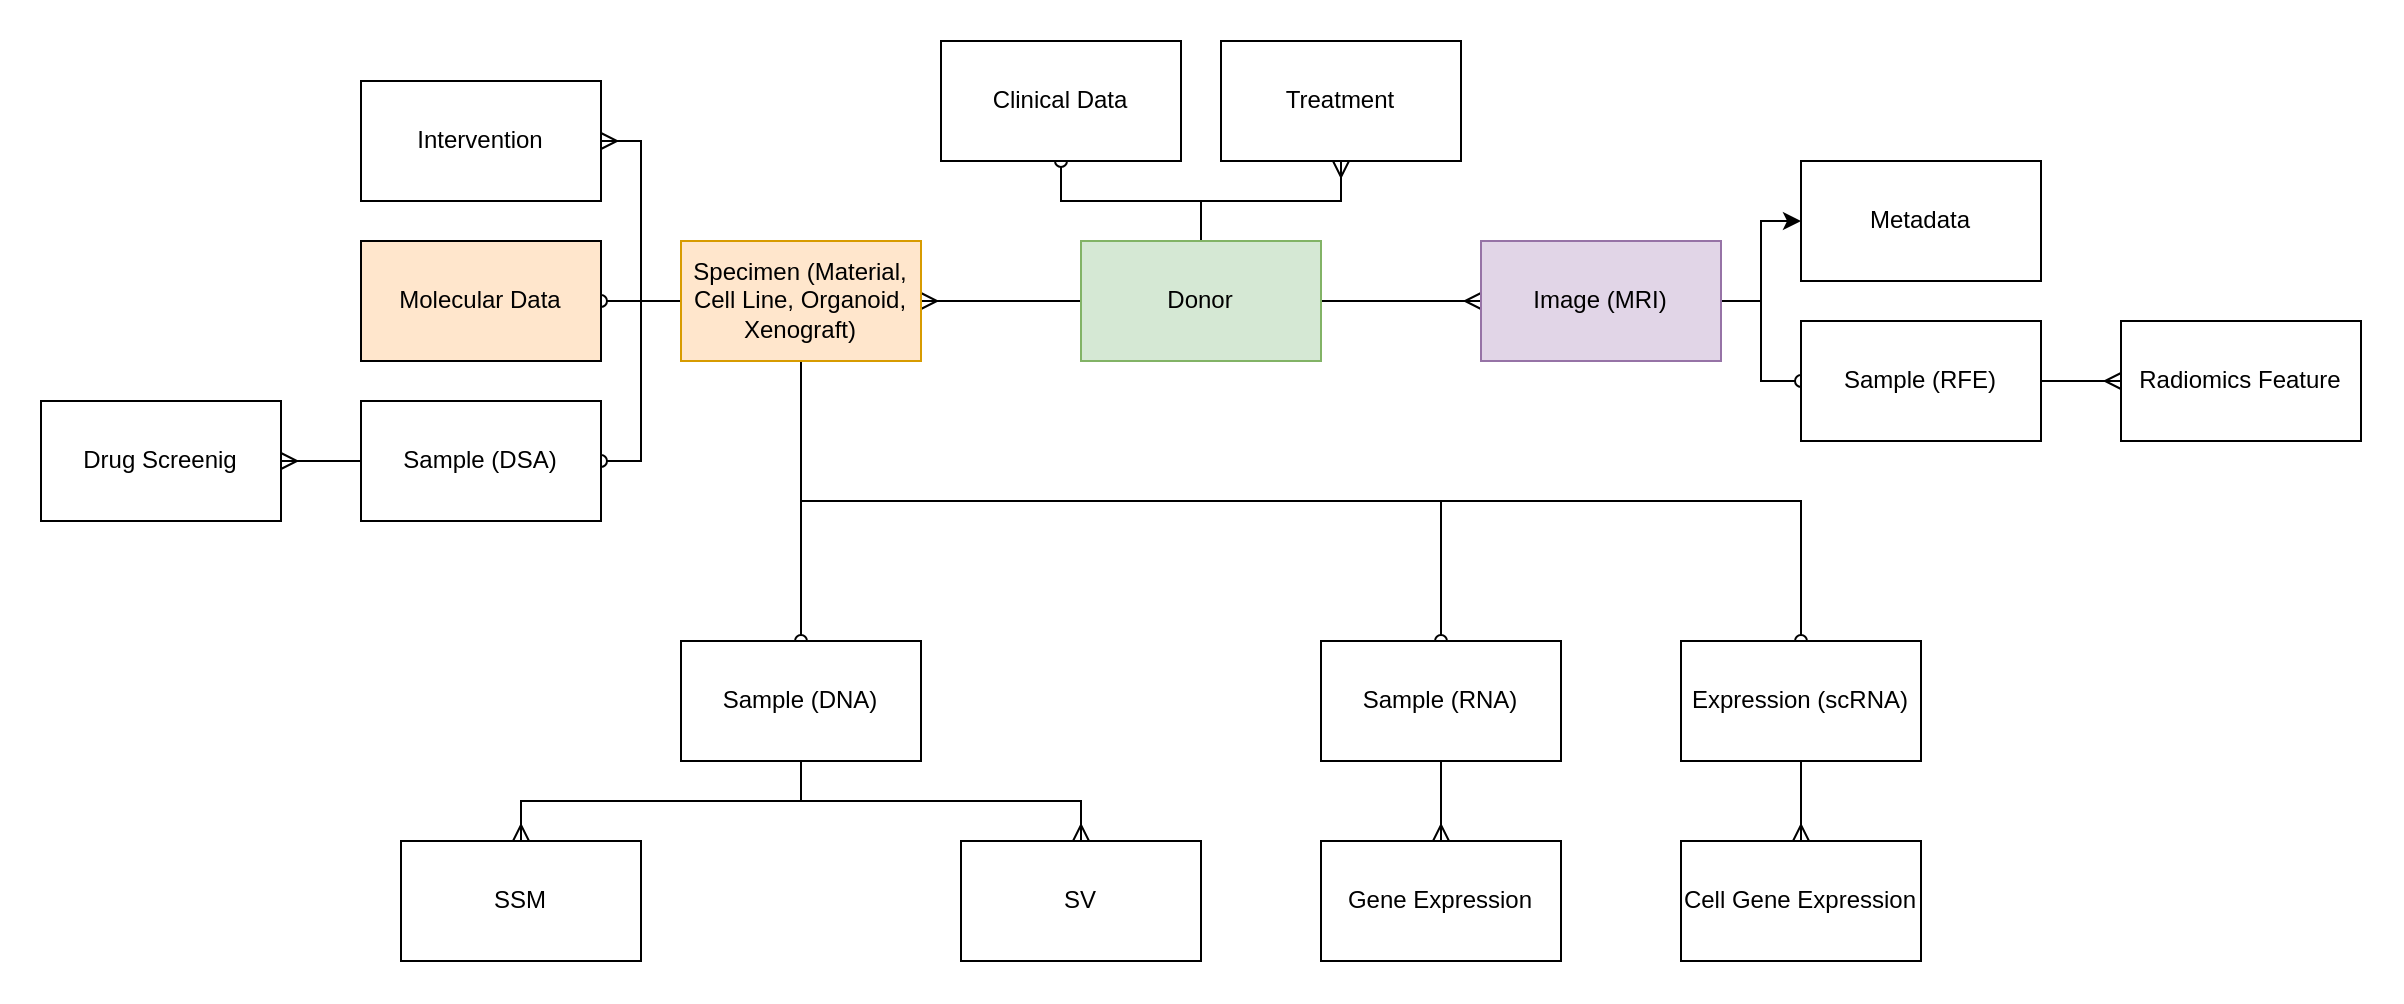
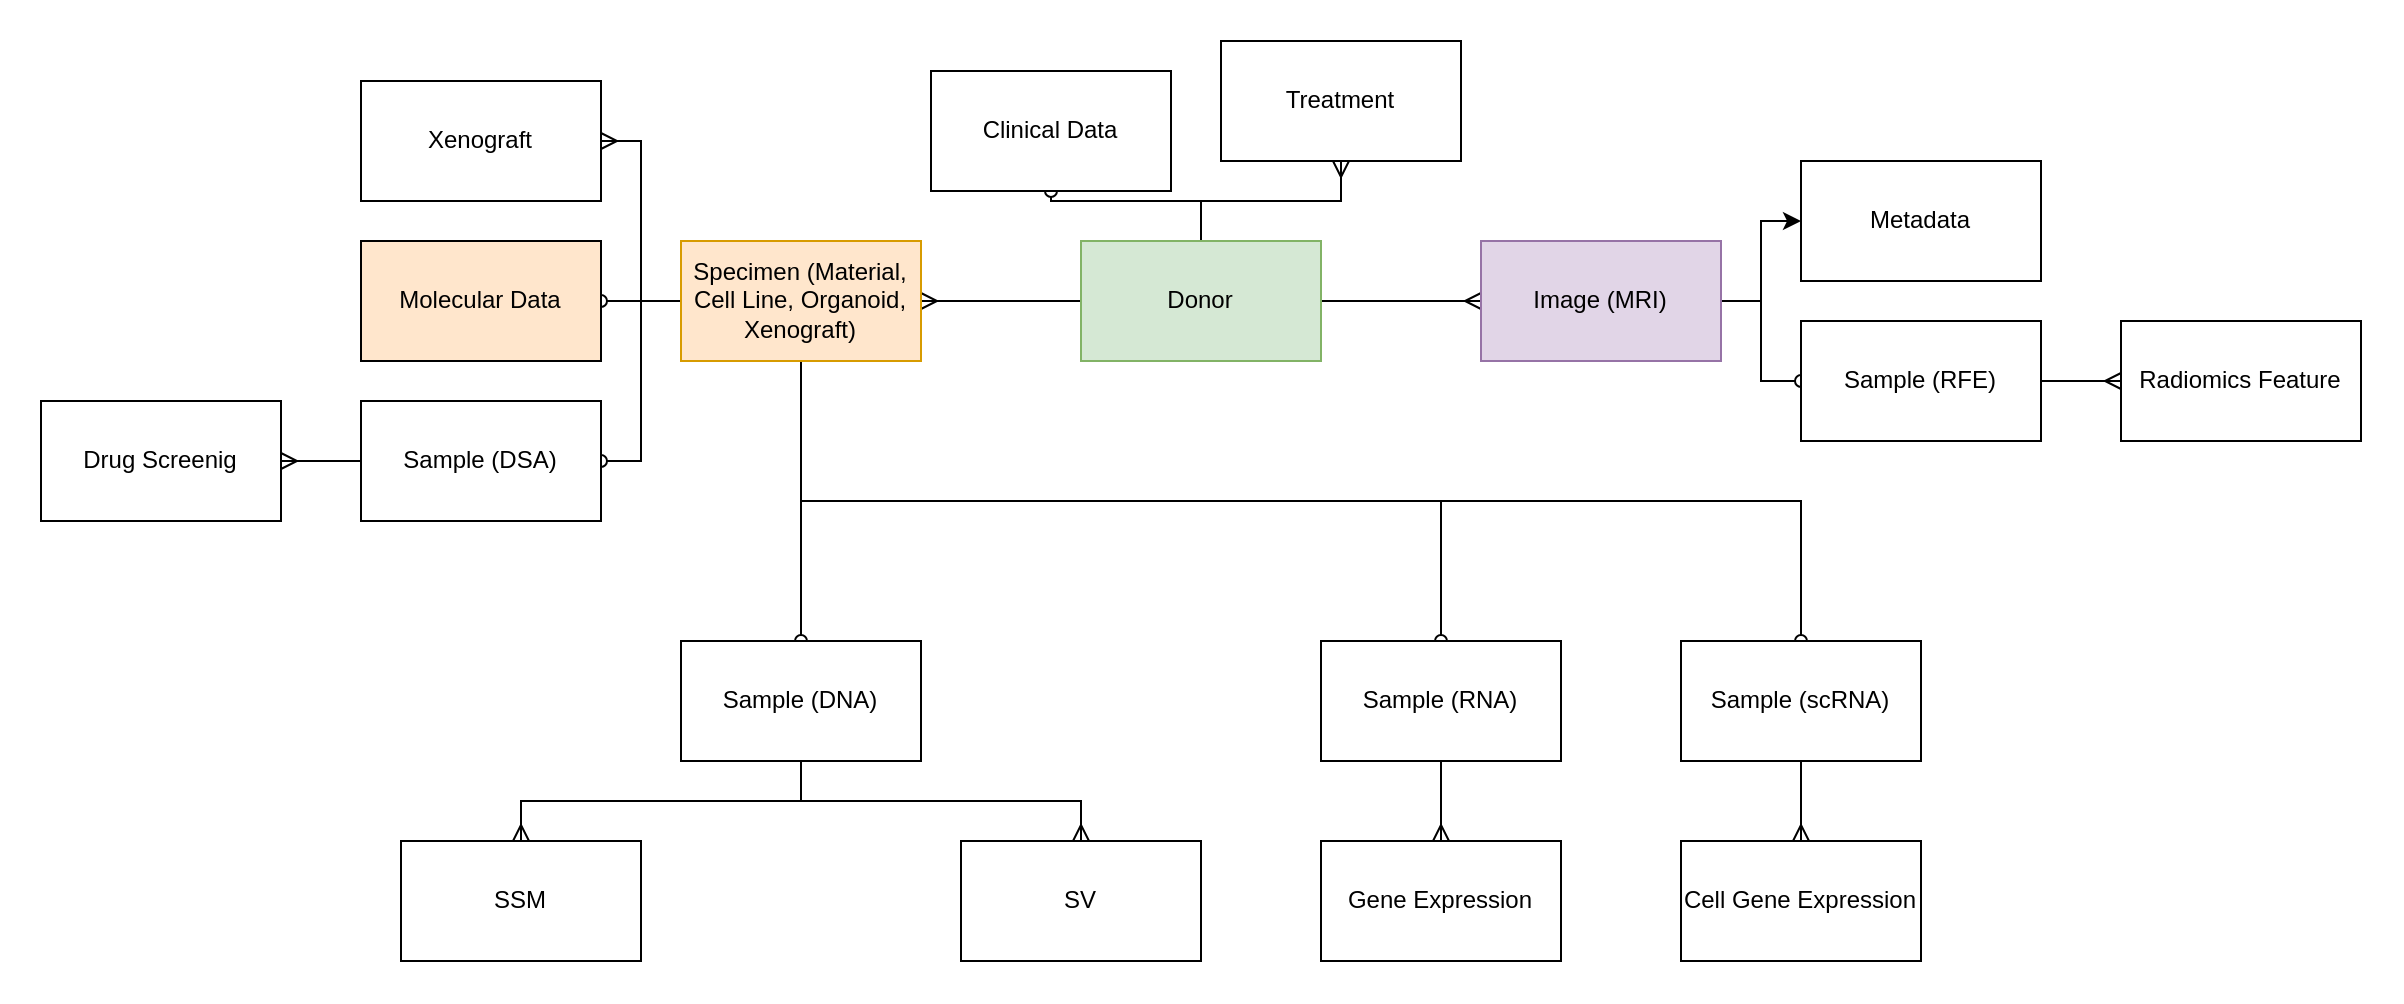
- <mxCell id="22" value="Clinical Data" style="rounded=0;whiteSpace=wrap;html=1;" vertex="1" parent="1"><mxGeometry x="470" y="20" width="120" height="60" as="geometry" /></mxCell>
+ <mxCell id="22" value="Clinical Data" style="rounded=0;whiteSpace=wrap;html=1;" vertex="1" parent="1"><mxGeometry x="465" y="35" width="120" height="60" as="geometry" /></mxCell>
- <mxCell id="21" value="Intervention" style="rounded=0;whiteSpace=wrap;html=1;" vertex="1" parent="1"><mxGeometry x="180" y="40" width="120" height="60" as="geometry" /></mxCell>
+ <mxCell id="21" value="Xenograft" style="rounded=0;whiteSpace=wrap;html=1;" vertex="1" parent="1"><mxGeometry x="180" y="40" width="120" height="60" as="geometry" /></mxCell>
- <mxCell id="35" value="Expression (scRNA)" style="rounded=0;whiteSpace=wrap;html=1;" vertex="1" parent="1"><mxGeometry x="840" y="320" width="120" height="60" as="geometry" /></mxCell>
+ <mxCell id="35" value="Sample (scRNA)" style="rounded=0;whiteSpace=wrap;html=1;" vertex="1" parent="1"><mxGeometry x="840" y="320" width="120" height="60" as="geometry" /></mxCell>
